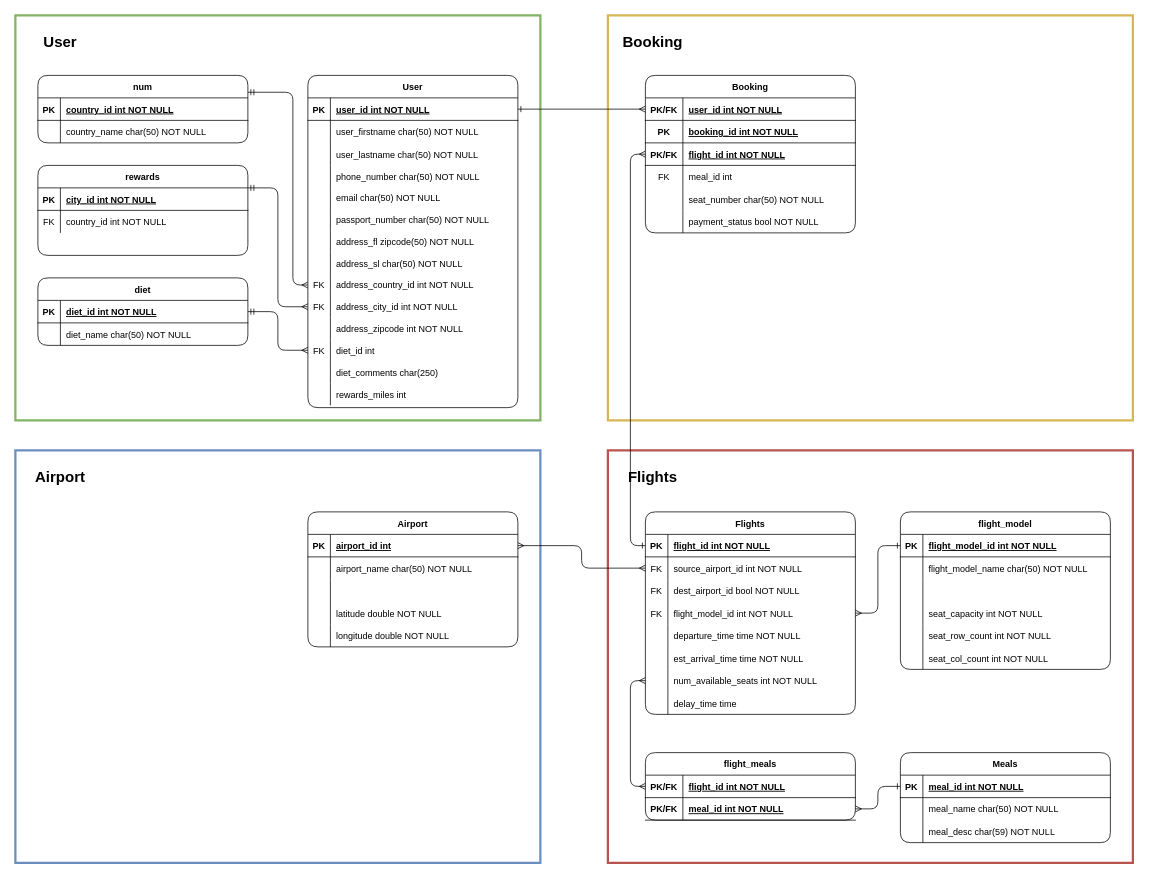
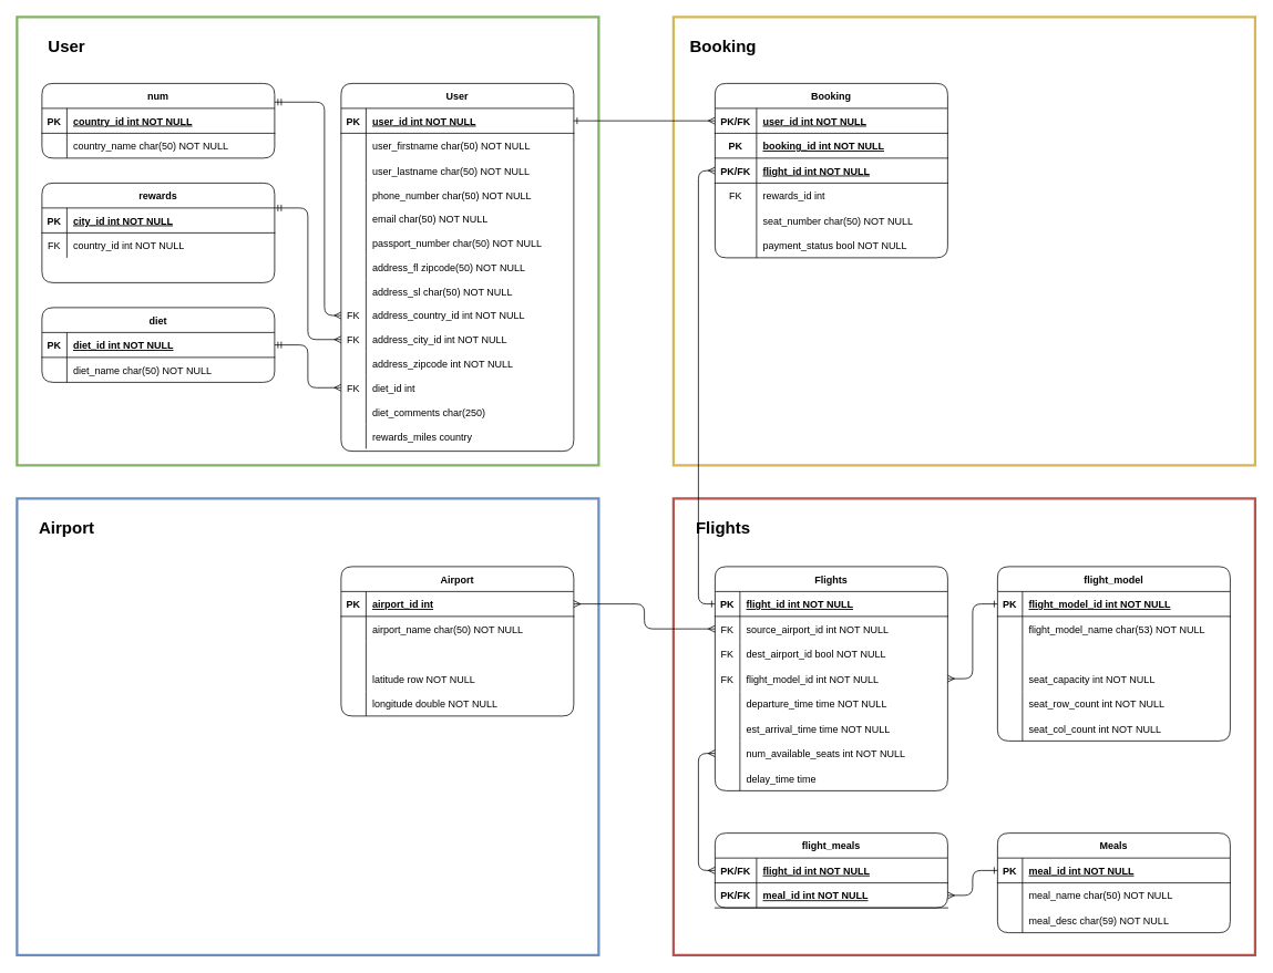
- <mxCell id="18" value="meal_id int " style="shape=partialRectangle;overflow=hidden;connectable=0;fillColor=none;top=0;left=0;bottom=0;right=0;align=left;spacingLeft=6;" parent="16" vertex="1"><mxGeometry x="50" width="230" height="30" as="geometry"><mxRectangle width="230" height="30" as="alternateBounds" /></mxGeometry></mxCell>
+ <mxCell id="18" value="rewards_id int " style="shape=partialRectangle;overflow=hidden;connectable=0;fillColor=none;top=0;left=0;bottom=0;right=0;align=left;spacingLeft=6;" parent="16" vertex="1"><mxGeometry x="50" width="230" height="30" as="geometry"><mxRectangle width="230" height="30" as="alternateBounds" /></mxGeometry></mxCell>
- <mxCell id="92" value="rewards_miles int " style="shape=partialRectangle;overflow=hidden;connectable=0;fillColor=none;top=0;left=0;bottom=0;right=0;align=left;spacingLeft=6;" parent="90" vertex="1"><mxGeometry x="30" width="250" height="29" as="geometry"><mxRectangle width="250" height="29" as="alternateBounds" /></mxGeometry></mxCell>
+ <mxCell id="92" value="rewards_miles country " style="shape=partialRectangle;overflow=hidden;connectable=0;fillColor=none;top=0;left=0;bottom=0;right=0;align=left;spacingLeft=6;" parent="90" vertex="1"><mxGeometry x="30" width="250" height="29" as="geometry"><mxRectangle width="250" height="29" as="alternateBounds" /></mxGeometry></mxCell>
- <mxCell id="114" value="flight_model_name char(50) NOT NULL" style="shape=partialRectangle;overflow=hidden;connectable=0;fillColor=none;top=0;left=0;bottom=0;right=0;align=left;spacingLeft=6;" parent="112" vertex="1"><mxGeometry x="30" width="250" height="30" as="geometry"><mxRectangle width="250" height="30" as="alternateBounds" /></mxGeometry></mxCell>
+ <mxCell id="114" value="flight_model_name char(53) NOT NULL" style="shape=partialRectangle;overflow=hidden;connectable=0;fillColor=none;top=0;left=0;bottom=0;right=0;align=left;spacingLeft=6;" parent="112" vertex="1"><mxGeometry x="30" width="250" height="30" as="geometry"><mxRectangle width="250" height="30" as="alternateBounds" /></mxGeometry></mxCell>
- <mxCell id="104" value="latitude double NOT NULL" style="shape=partialRectangle;overflow=hidden;connectable=0;fillColor=none;top=0;left=0;bottom=0;right=0;align=left;spacingLeft=6;" parent="102" vertex="1"><mxGeometry x="30" width="250" height="30" as="geometry"><mxRectangle width="250" height="30" as="alternateBounds" /></mxGeometry></mxCell>
+ <mxCell id="104" value="latitude row NOT NULL" style="shape=partialRectangle;overflow=hidden;connectable=0;fillColor=none;top=0;left=0;bottom=0;right=0;align=left;spacingLeft=6;" parent="102" vertex="1"><mxGeometry x="30" width="250" height="30" as="geometry"><mxRectangle width="250" height="30" as="alternateBounds" /></mxGeometry></mxCell>
